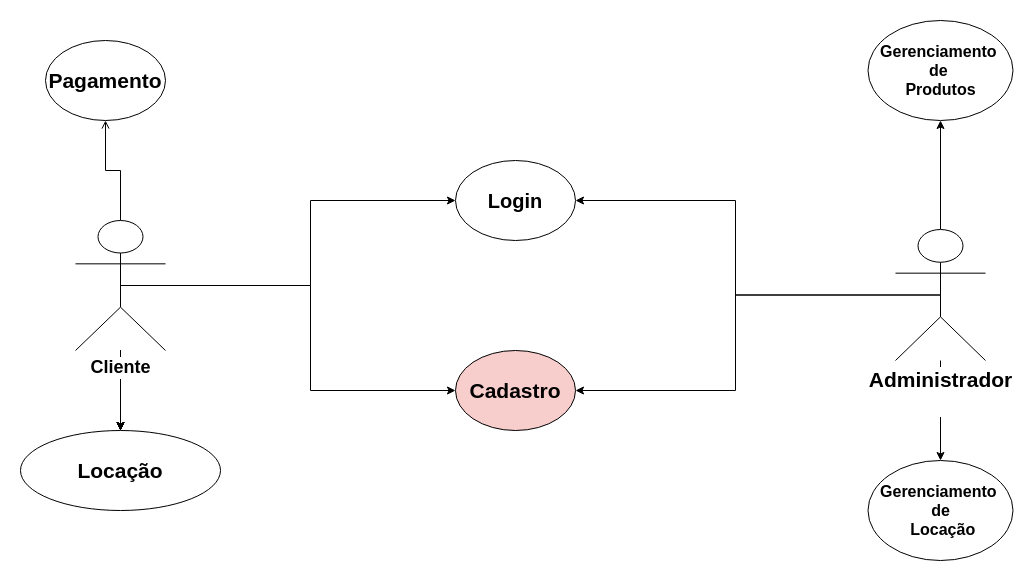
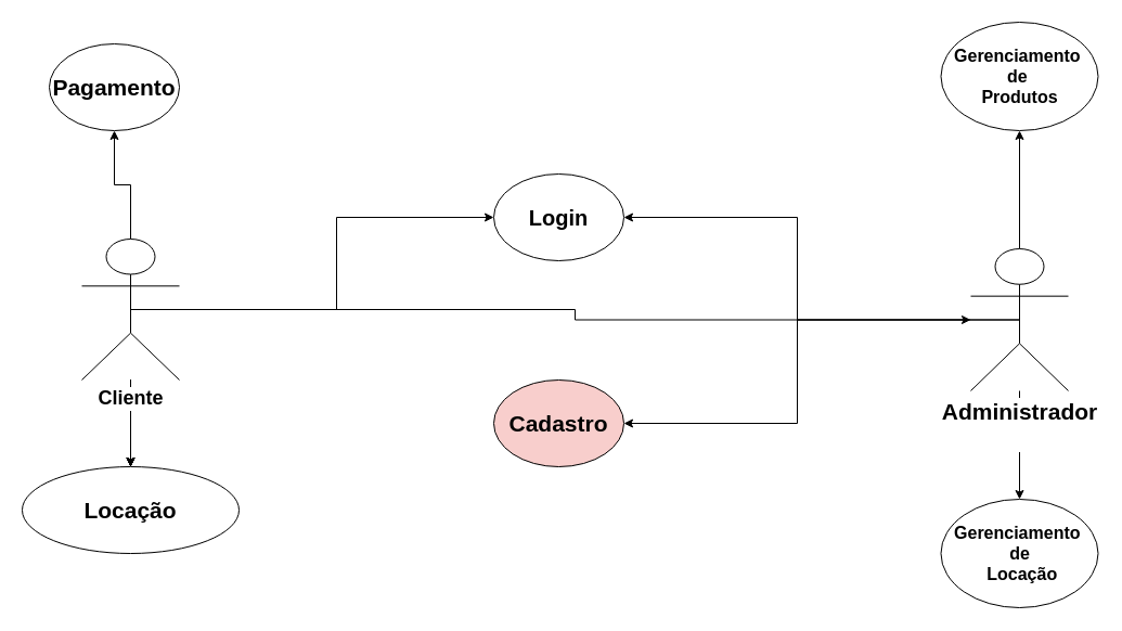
- <mxCell id="4" style="edgeStyle=orthogonalEdgeStyle;rounded=0;orthogonalLoop=1;jettySize=auto;html=1;exitX=0.5;exitY=0;exitDx=0;exitDy=0;exitPerimeter=0;entryX=0.5;entryY=1;entryDx=0;entryDy=0;endArrow=open;" edge="1" parent="1" source="10" target="16"><mxGeometry relative="1" as="geometry" /></mxCell>
+ <mxCell id="4" style="edgeStyle=orthogonalEdgeStyle;rounded=0;orthogonalLoop=1;jettySize=auto;html=1;exitX=0.5;exitY=0;exitDx=0;exitDy=0;exitPerimeter=0;entryX=0.5;entryY=1;entryDx=0;entryDy=0;" edge="1" parent="1" source="10" target="16"><mxGeometry relative="1" as="geometry" /></mxCell>
- <mxCell id="3" style="edgeStyle=orthogonalEdgeStyle;rounded=0;orthogonalLoop=1;jettySize=auto;html=1;exitX=0.5;exitY=0.5;exitDx=0;exitDy=0;exitPerimeter=0;entryX=0;entryY=0.5;entryDx=0;entryDy=0;" edge="1" parent="1" source="10" target="18"><mxGeometry relative="1" as="geometry" /></mxCell>
+ <mxCell id="3" style="edgeStyle=orthogonalEdgeStyle;rounded=0;orthogonalLoop=1;jettySize=auto;html=1;exitX=0.5;exitY=0.5;exitDx=0;exitDy=0;exitPerimeter=0;" edge="1" parent="1" source="10" target="15"><mxGeometry relative="1" as="geometry" /></mxCell>
